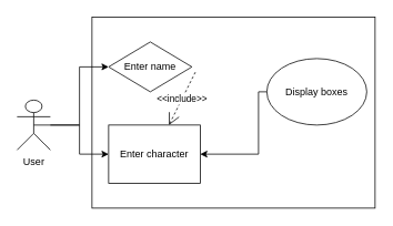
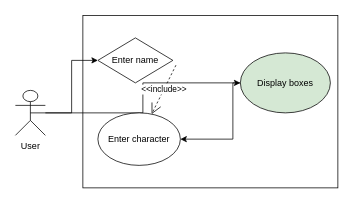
- <mxCell id="9" value="Display boxes" style="ellipse;whiteSpace=wrap;html=1;" vertex="1" parent="1"><mxGeometry x="320" width="120" height="80" as="geometry" y="70" /></mxCell>
+ <mxCell id="9" value="Display boxes" style="ellipse;whiteSpace=wrap;html=1;fillColor=#d5e8d4;" vertex="1" parent="1"><mxGeometry x="320" width="120" height="80" as="geometry" y="70" /></mxCell>
- <mxCell id="3" style="edgeStyle=orthogonalEdgeStyle;rounded=0;orthogonalLoop=1;jettySize=auto;html=1;exitX=0.5;exitY=0.5;exitDx=0;exitDy=0;exitPerimeter=0;" edge="1" parent="1" source="4" target="7"><mxGeometry relative="1" as="geometry" /></mxCell>
+ <mxCell id="3" style="edgeStyle=orthogonalEdgeStyle;rounded=0;orthogonalLoop=1;jettySize=auto;html=1;exitX=0.5;exitY=0.5;exitDx=0;exitDy=0;exitPerimeter=0;" edge="1" parent="1" source="4" target="9"><mxGeometry relative="1" as="geometry" /></mxCell>
- <mxCell id="7" value="&lt;div&gt;Enter character&lt;/div&gt;" style="whiteSpace=wrap;html=1;rounded=0;" vertex="1" parent="1"><mxGeometry x="130" y="150" width="110" height="70" as="geometry" /></mxCell>
+ <mxCell id="7" value="&lt;div&gt;Enter character&lt;/div&gt;" style="ellipse;whiteSpace=wrap;html=1;" vertex="1" parent="1"><mxGeometry x="130" y="150" width="110" height="70" as="geometry" /></mxCell>
